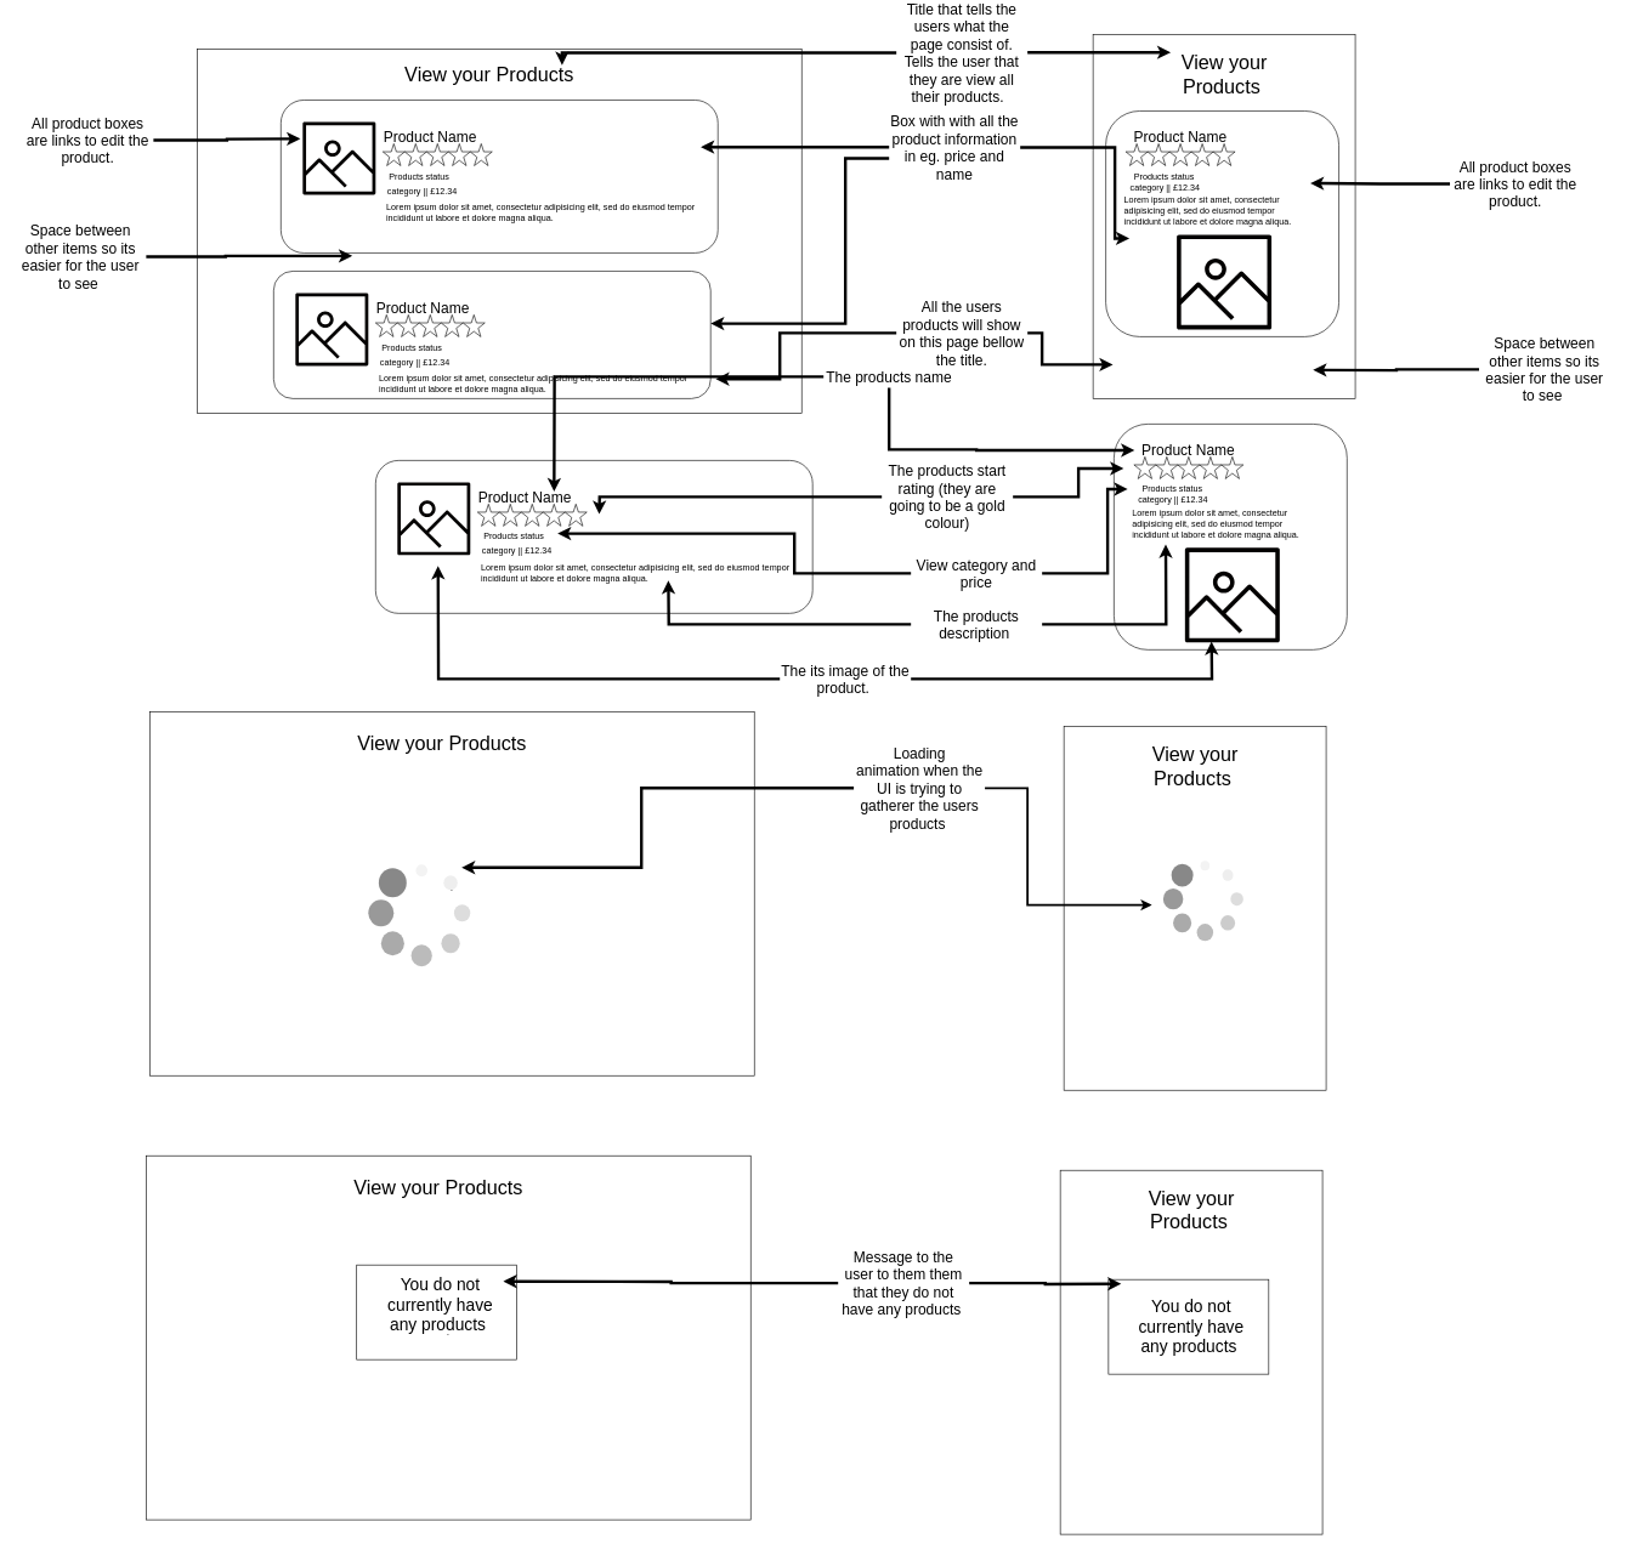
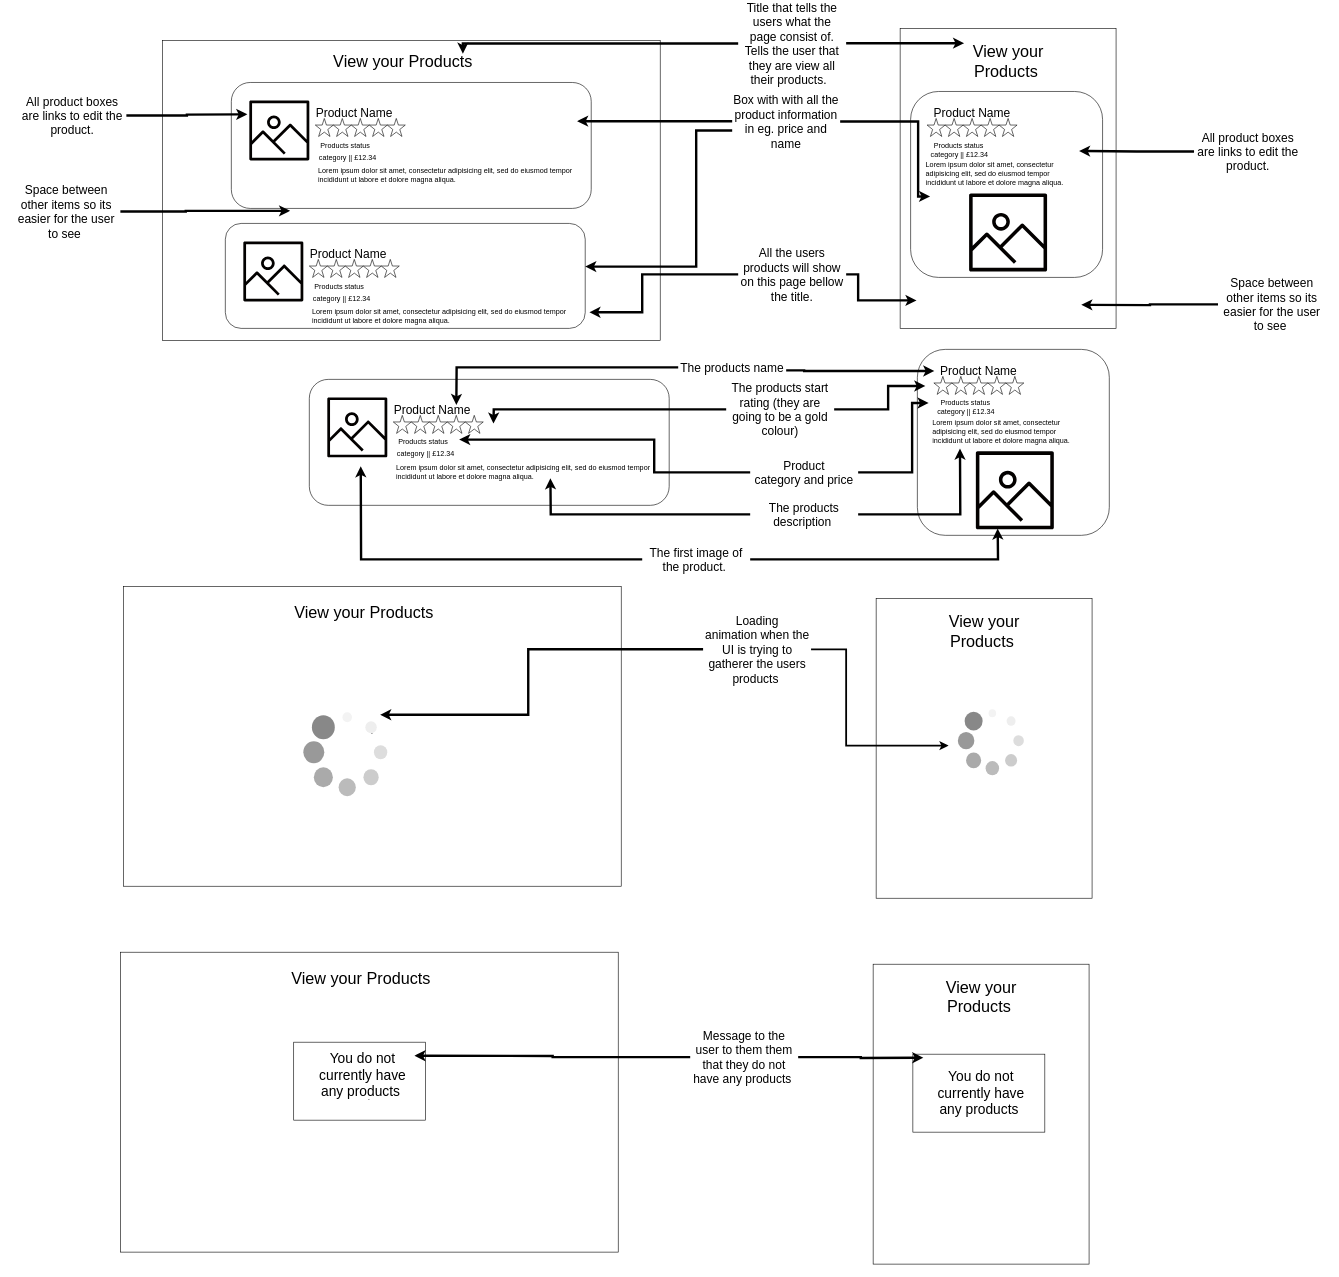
- <mxCell id="70" value="&lt;font style=&quot;font-size: 20px;&quot;&gt;The products name&lt;/font&gt;" style="text;html=1;strokeColor=none;fillColor=none;align=center;verticalAlign=middle;whiteSpace=wrap;rounded=0;" vertex="1" parent="1"><mxGeometry x="1130" y="475" width="180" height="30" as="geometry" /></mxCell>
+ <mxCell id="70" value="&lt;font style=&quot;font-size: 20px;&quot;&gt;The products name&lt;/font&gt;" style="text;html=1;strokeColor=none;fillColor=none;align=center;verticalAlign=middle;whiteSpace=wrap;rounded=0;" vertex="1" parent="1"><mxGeometry x="1130" y="570" width="180" height="30" as="geometry" /></mxCell>
- <mxCell id="79" value="&lt;font style=&quot;font-size: 20px;&quot;&gt;View category&amp;nbsp;and price&lt;/font&gt;" style="text;html=1;strokeColor=none;fillColor=none;align=center;verticalAlign=middle;whiteSpace=wrap;rounded=0;" vertex="1" parent="1"><mxGeometry x="1250" y="745" width="180" height="30" as="geometry" /></mxCell>
+ <mxCell id="79" value="&lt;font style=&quot;font-size: 20px;&quot;&gt;Product category&amp;nbsp;and price&lt;/font&gt;" style="text;html=1;strokeColor=none;fillColor=none;align=center;verticalAlign=middle;whiteSpace=wrap;rounded=0;" vertex="1" parent="1"><mxGeometry x="1250" y="745" width="180" height="30" as="geometry" /></mxCell>
- <mxCell id="85" value="&lt;font style=&quot;font-size: 20px;&quot;&gt;The its image of the product.&amp;nbsp;&lt;/font&gt;" style="text;html=1;strokeColor=none;fillColor=none;align=center;verticalAlign=middle;whiteSpace=wrap;rounded=0;" vertex="1" parent="1"><mxGeometry x="1070" y="890" width="180" height="30" as="geometry" /></mxCell>
+ <mxCell id="85" value="&lt;font style=&quot;font-size: 20px;&quot;&gt;The first image of the product.&amp;nbsp;&lt;/font&gt;" style="text;html=1;strokeColor=none;fillColor=none;align=center;verticalAlign=middle;whiteSpace=wrap;rounded=0;" vertex="1" parent="1"><mxGeometry x="1070" y="890" width="180" height="30" as="geometry" /></mxCell>
